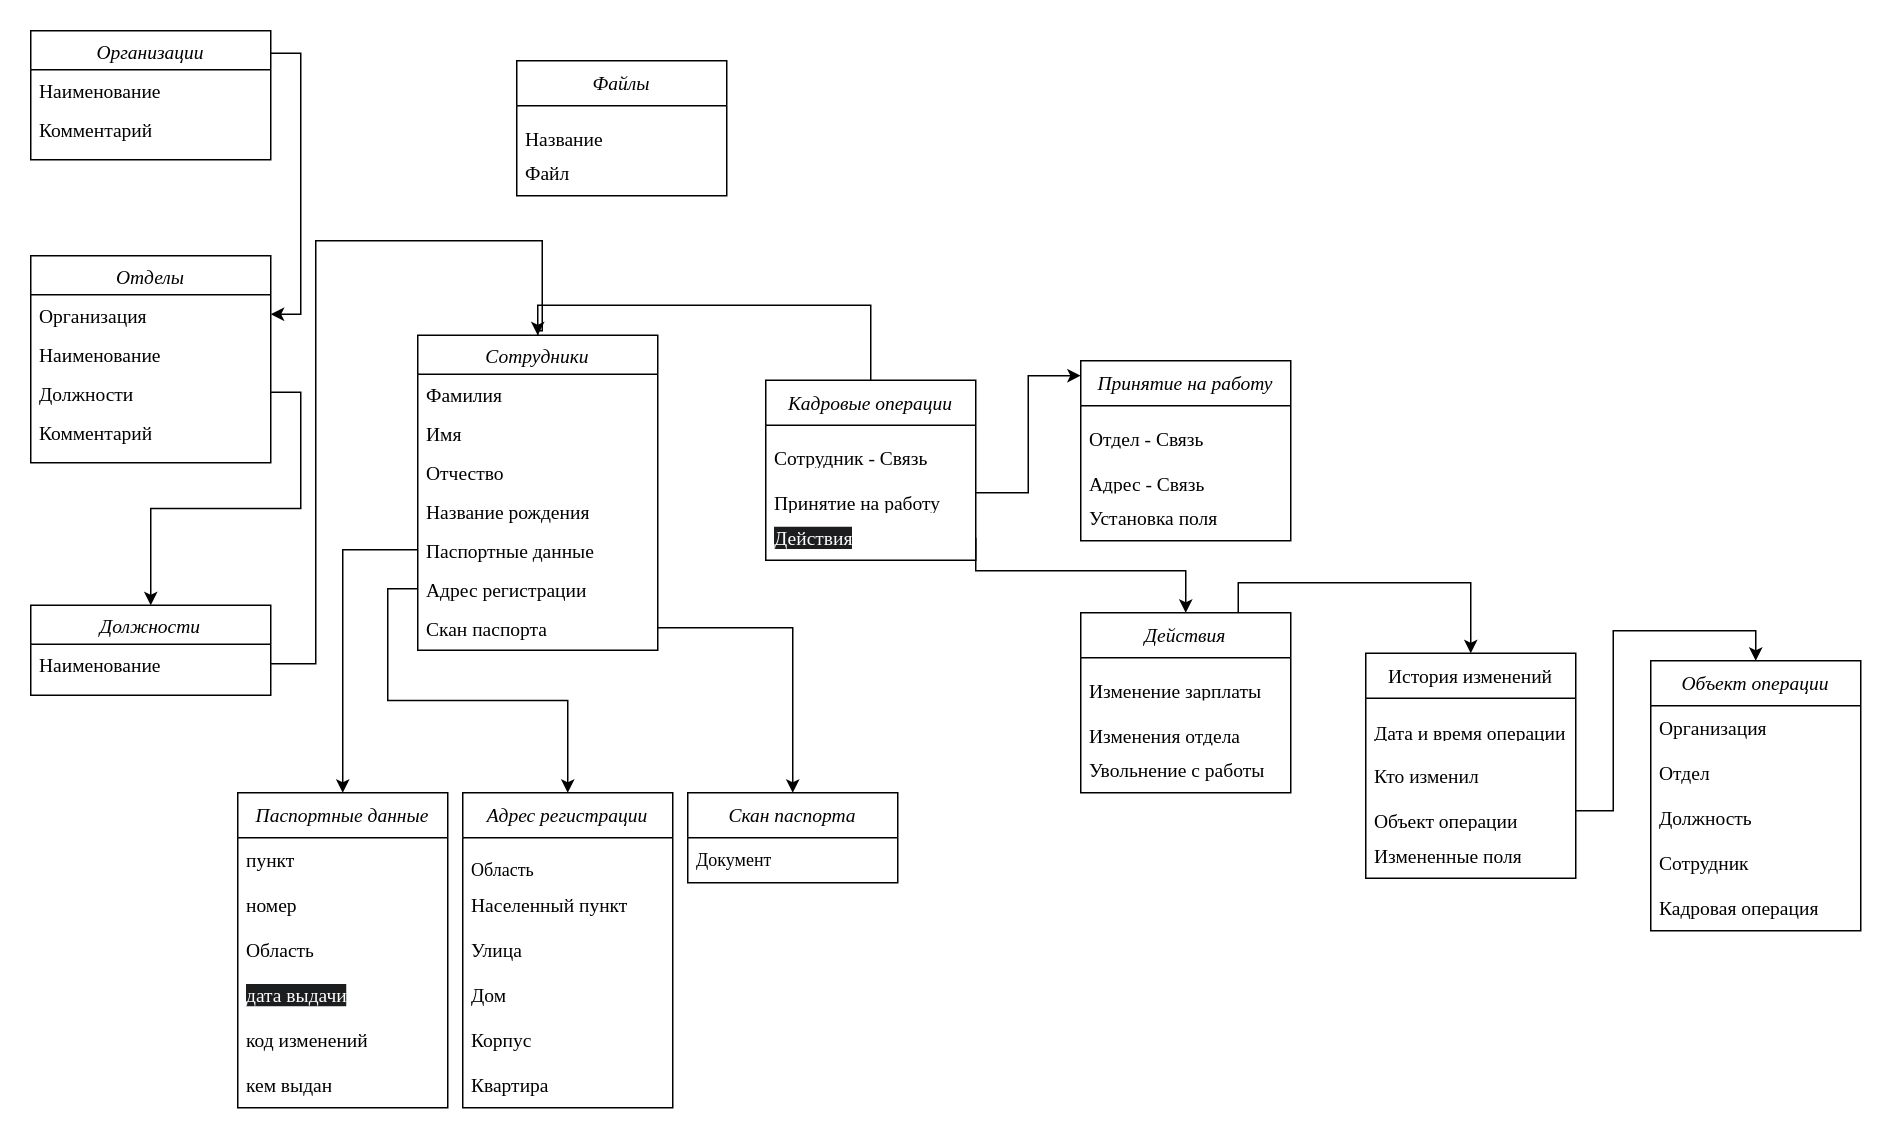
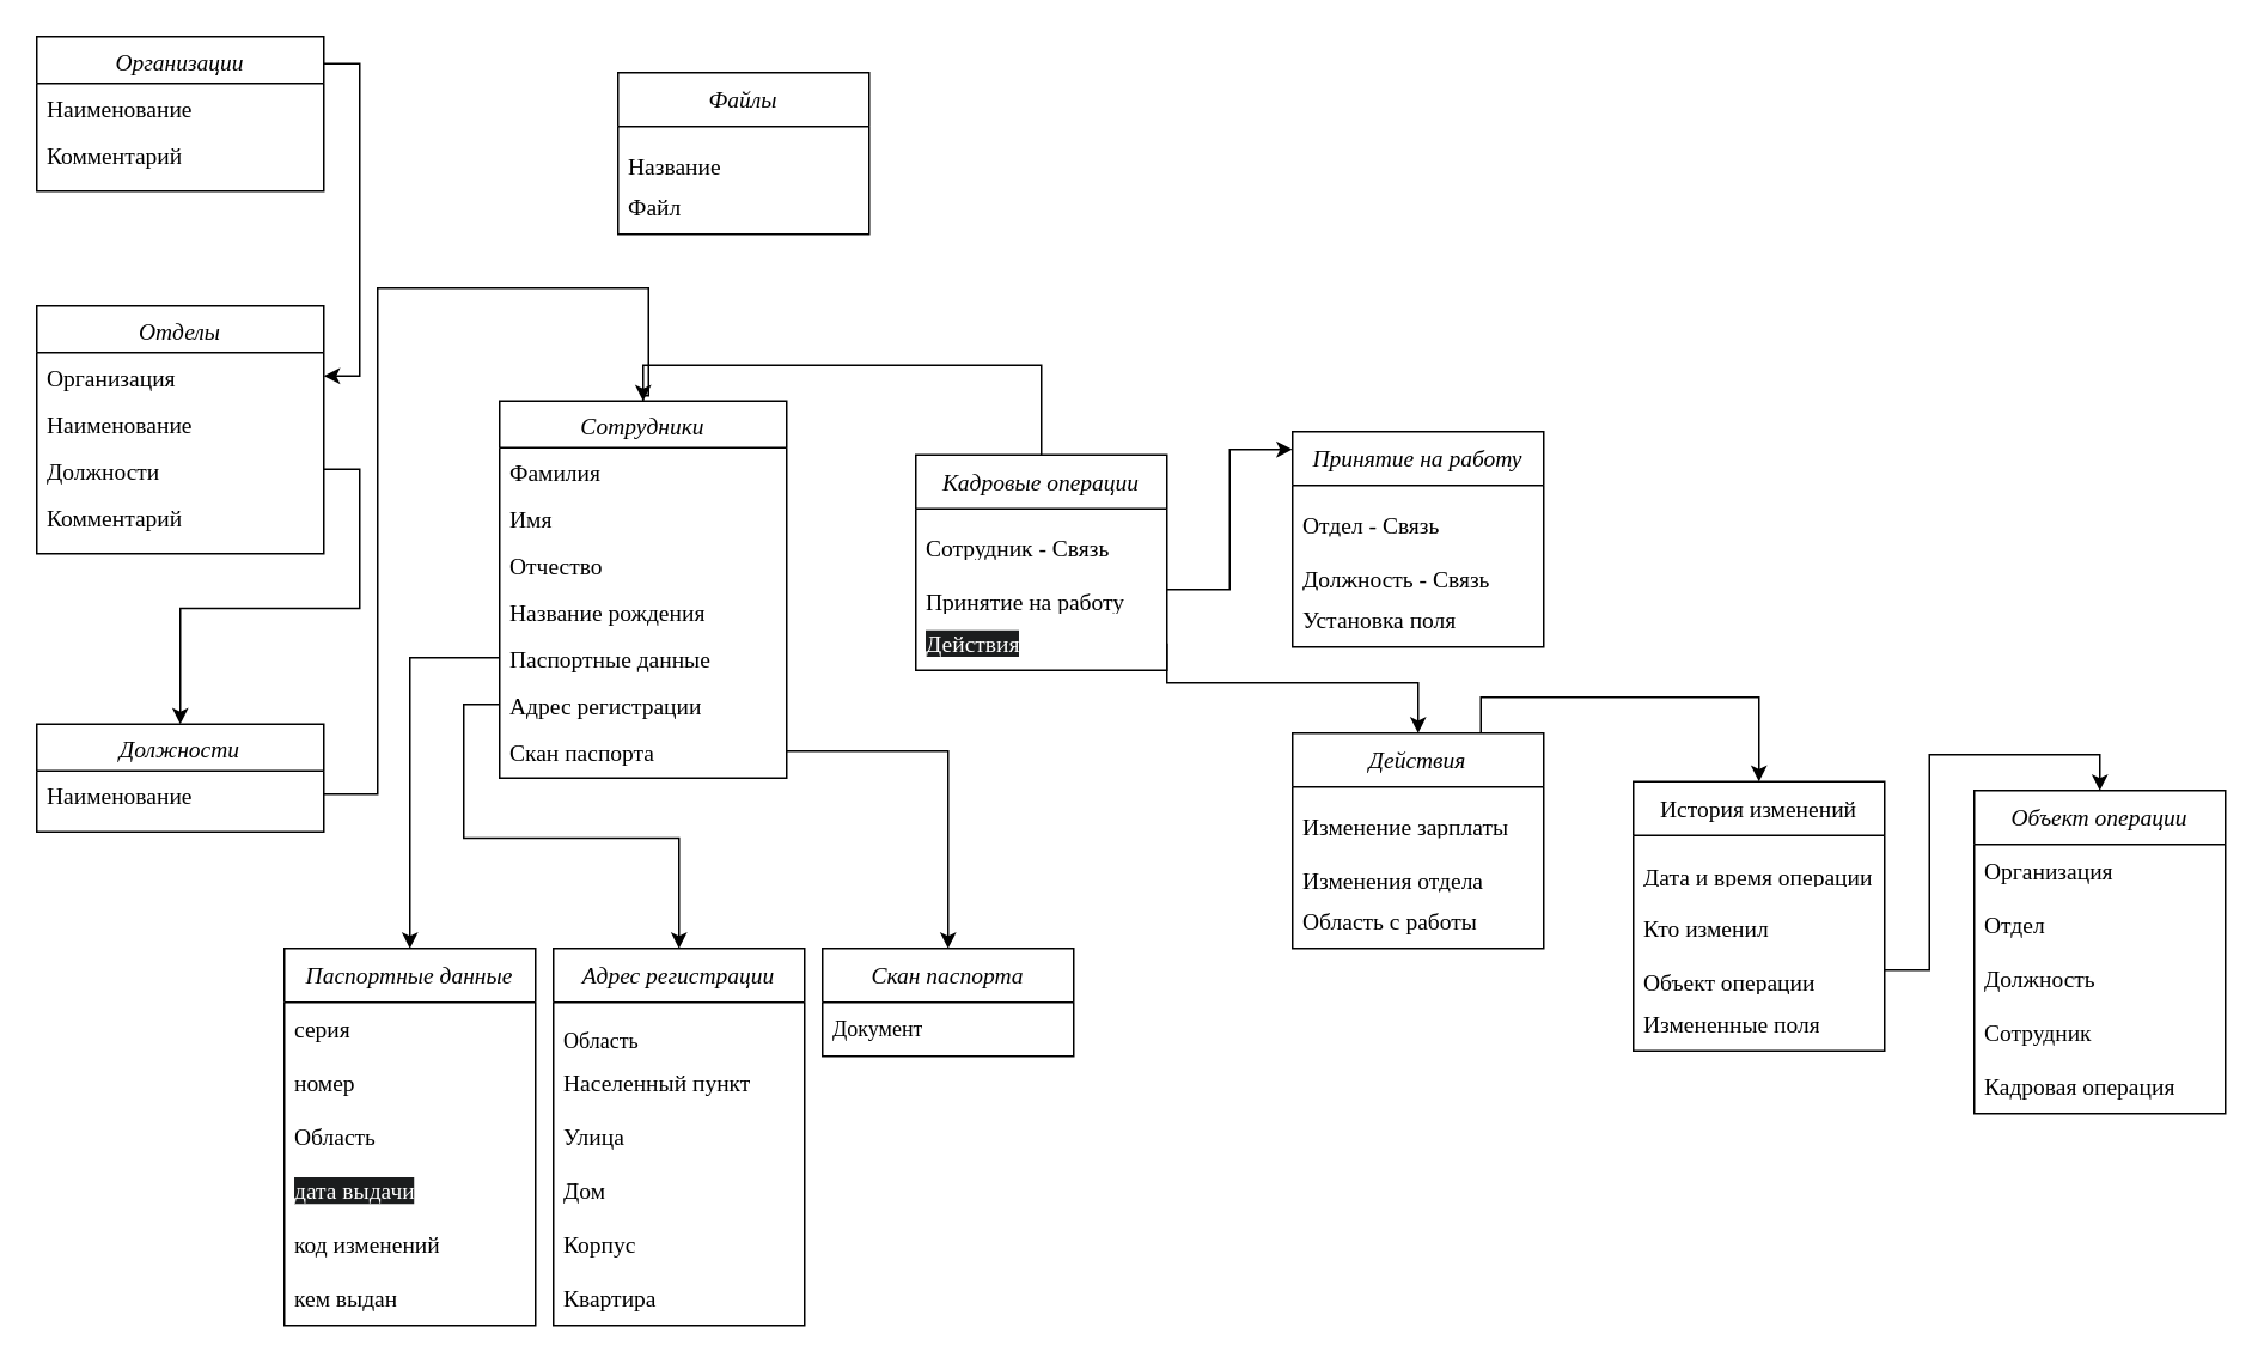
- <mxCell id="31" value="&lt;p class=&quot;MsoNormal&quot; style=&quot;text-align: center; line-height: 14.4px;&quot;&gt;&lt;span&gt;Адрес - Связь&lt;/span&gt;&lt;/p&gt;" style="text;strokeColor=none;fillColor=none;align=left;verticalAlign=middle;spacingLeft=4;spacingRight=4;overflow=hidden;points=[[0,0.5],[1,0.5]];portConstraint=eastwest;rotatable=0;whiteSpace=wrap;html=1;fontFamily=Times New Roman;fontSize=13;" vertex="1" parent="29"><mxGeometry y="60" width="140" height="30" as="geometry" /></mxCell>
+ <mxCell id="31" value="&lt;p class=&quot;MsoNormal&quot; style=&quot;text-align: center; line-height: 14.4px;&quot;&gt;&lt;span&gt;Должность - Связь&lt;/span&gt;&lt;/p&gt;" style="text;strokeColor=none;fillColor=none;align=left;verticalAlign=middle;spacingLeft=4;spacingRight=4;overflow=hidden;points=[[0,0.5],[1,0.5]];portConstraint=eastwest;rotatable=0;whiteSpace=wrap;html=1;fontFamily=Times New Roman;fontSize=13;" vertex="1" parent="29"><mxGeometry y="60" width="140" height="30" as="geometry" /></mxCell>
- <mxCell id="37" value="&lt;span&gt;Увольнение с работы&lt;/span&gt;" style="text;strokeColor=none;fillColor=none;align=left;verticalAlign=middle;spacingLeft=4;spacingRight=4;overflow=hidden;points=[[0,0.5],[1,0.5]];portConstraint=eastwest;rotatable=0;whiteSpace=wrap;html=1;fontFamily=Times New Roman;fontSize=13;" vertex="1" parent="34"><mxGeometry y="90" width="140" height="30" as="geometry" /></mxCell>
+ <mxCell id="37" value="&lt;span&gt;Область с работы&lt;/span&gt;" style="text;strokeColor=none;fillColor=none;align=left;verticalAlign=middle;spacingLeft=4;spacingRight=4;overflow=hidden;points=[[0,0.5],[1,0.5]];portConstraint=eastwest;rotatable=0;whiteSpace=wrap;html=1;fontFamily=Times New Roman;fontSize=13;" vertex="1" parent="34"><mxGeometry y="90" width="140" height="30" as="geometry" /></mxCell>
- <mxCell id="51" value="&lt;span style=&quot;font-size: 13px; text-wrap-mode: nowrap;&quot;&gt;пункт&lt;/span&gt;" style="text;strokeColor=none;fillColor=none;align=left;verticalAlign=middle;spacingLeft=4;spacingRight=4;overflow=hidden;points=[[0,0.5],[1,0.5]];portConstraint=eastwest;rotatable=0;whiteSpace=wrap;html=1;fontFamily=Times New Roman;" vertex="1" parent="50"><mxGeometry y="30" width="140" height="30" as="geometry" /></mxCell>
+ <mxCell id="51" value="&lt;span style=&quot;font-size: 13px; text-wrap-mode: nowrap;&quot;&gt;серия&lt;/span&gt;" style="text;strokeColor=none;fillColor=none;align=left;verticalAlign=middle;spacingLeft=4;spacingRight=4;overflow=hidden;points=[[0,0.5],[1,0.5]];portConstraint=eastwest;rotatable=0;whiteSpace=wrap;html=1;fontFamily=Times New Roman;" vertex="1" parent="50"><mxGeometry y="30" width="140" height="30" as="geometry" /></mxCell>
